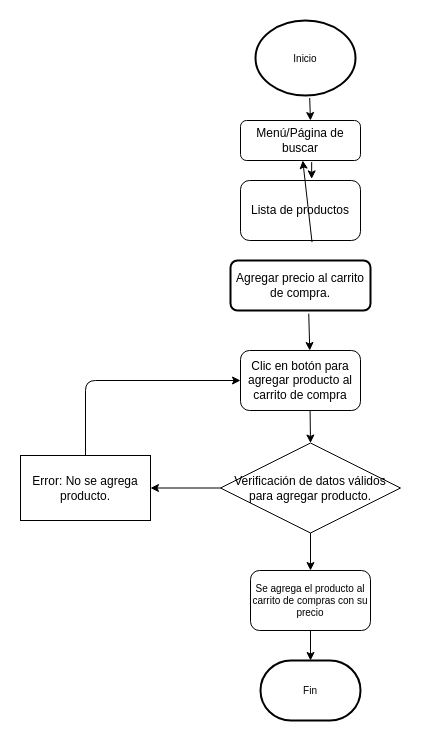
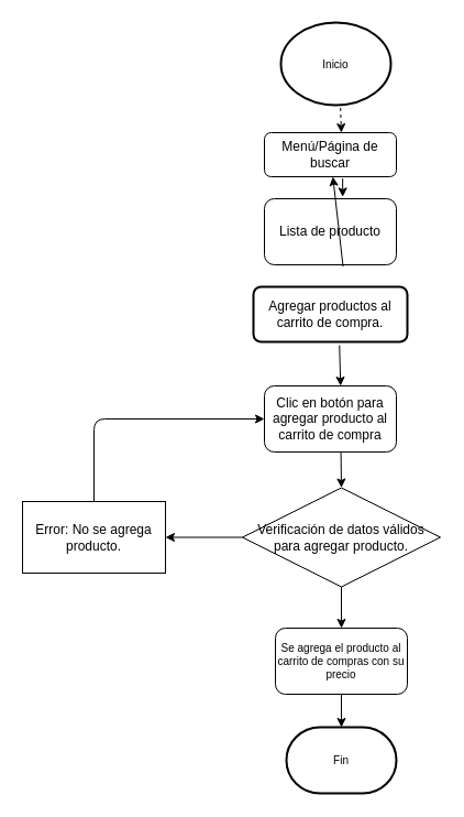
- <mxCell id="17" value="" style="endArrow=classic;html=1;fontSize=10;exitX=0.542;exitY=1.033;exitDx=0;exitDy=0;exitPerimeter=0;entryX=0.583;entryY=0;entryDx=0;entryDy=0;entryPerimeter=0;" edge="1" parent="1" source="11" target="2"><mxGeometry width="50" height="50" relative="1" as="geometry"><mxPoint x="320" y="140" as="sourcePoint" /><mxPoint x="370" y="90" as="targetPoint" /></mxGeometry></mxCell>
+ <mxCell id="17" value="" style="endArrow=classic;html=1;fontSize=10;exitX=0.542;exitY=1.033;exitDx=0;exitDy=0;exitPerimeter=0;entryX=0.583;entryY=0;entryDx=0;entryDy=0;entryPerimeter=0;dashed=1;" edge="1" parent="1" source="11" target="2"><mxGeometry width="50" height="50" relative="1" as="geometry"><mxPoint x="320" y="140" as="sourcePoint" /><mxPoint x="370" y="90" as="targetPoint" /></mxGeometry></mxCell>
- <mxCell id="3" value="Lista de productos" style="rounded=1;whiteSpace=wrap;html=1;" vertex="1" parent="1"><mxGeometry x="240" y="180" width="120" height="60" as="geometry" /></mxCell>
+ <mxCell id="3" value="Lista de producto" style="rounded=1;whiteSpace=wrap;html=1;" vertex="1" parent="1"><mxGeometry x="240" y="180" width="120" height="60" as="geometry" /></mxCell>
- <mxCell id="18" value="Agregar precio al carrito de compra." style="rounded=1;whiteSpace=wrap;html=1;absoluteArcSize=1;arcSize=14;strokeWidth=2;fontSize=12;fillColor=default;" vertex="1" parent="1"><mxGeometry x="230" y="260" width="140" height="50" as="geometry" /></mxCell>
+ <mxCell id="18" value="Agregar productos al carrito de compra." style="rounded=1;whiteSpace=wrap;html=1;absoluteArcSize=1;arcSize=14;strokeWidth=2;fontSize=12;fillColor=default;" vertex="1" parent="1"><mxGeometry x="230" y="260" width="140" height="50" as="geometry" /></mxCell>
